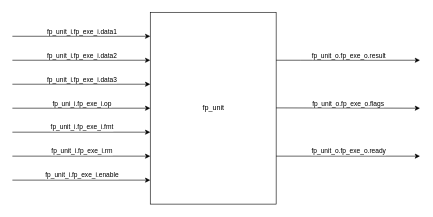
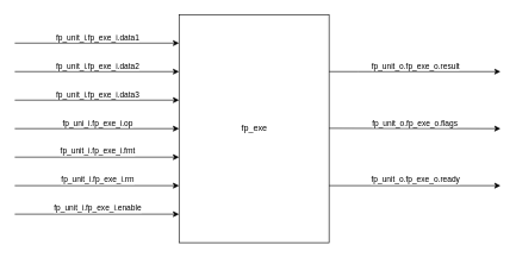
- <mxCell id="2" value="fp_unit" style="externalPins=0;recursiveResize=0;shadow=0;dashed=0;align=center;html=1;strokeWidth=1;shape=mxgraph.rtl.abstract.entity;container=1;collapsible=0;kind=sequential;drawPins=0;left=3;right=2;bottom=0;top=0;points=[[0,0.08,0,0,0],[0,0.22,0,0,0],[0,0.36,0,0,0],[0,0.5,0,0,0],[0,0.64,0,0,0],[0,0.78,0,0,0],[0,0.92,0,0,0],[1,0.3,0,0,0],[1,0.5,0,0,0],[1,0.7,0,0,0]];" vertex="1" parent="1"><mxGeometry x="250" y="20" width="210" height="320" as="geometry" /></mxCell>
+ <mxCell id="2" value="fp_exe" style="externalPins=0;recursiveResize=0;shadow=0;dashed=0;align=center;html=1;strokeWidth=1;shape=mxgraph.rtl.abstract.entity;container=1;collapsible=0;kind=sequential;drawPins=0;left=3;right=2;bottom=0;top=0;points=[[0,0.08,0,0,0],[0,0.22,0,0,0],[0,0.36,0,0,0],[0,0.5,0,0,0],[0,0.64,0,0,0],[0,0.78,0,0,0],[0,0.92,0,0,0],[1,0.3,0,0,0],[1,0.5,0,0,0],[1,0.7,0,0,0]];" vertex="1" parent="1"><mxGeometry x="250" y="20" width="210" height="320" as="geometry" /></mxCell>
